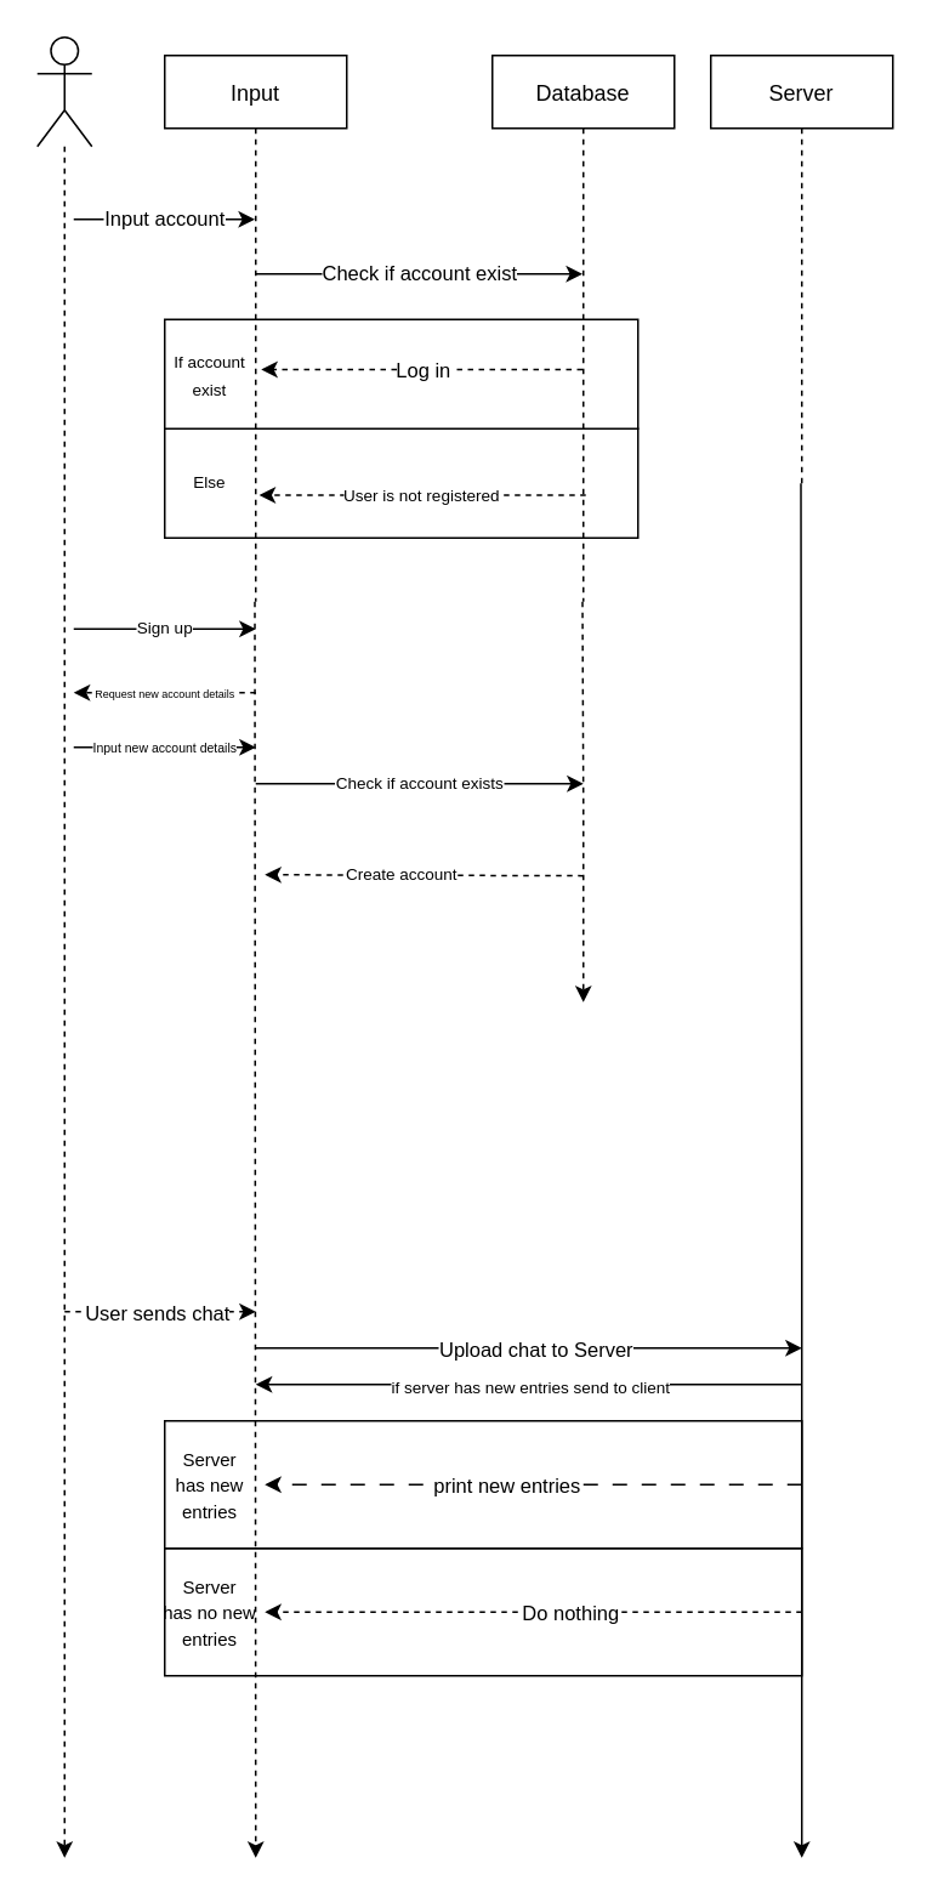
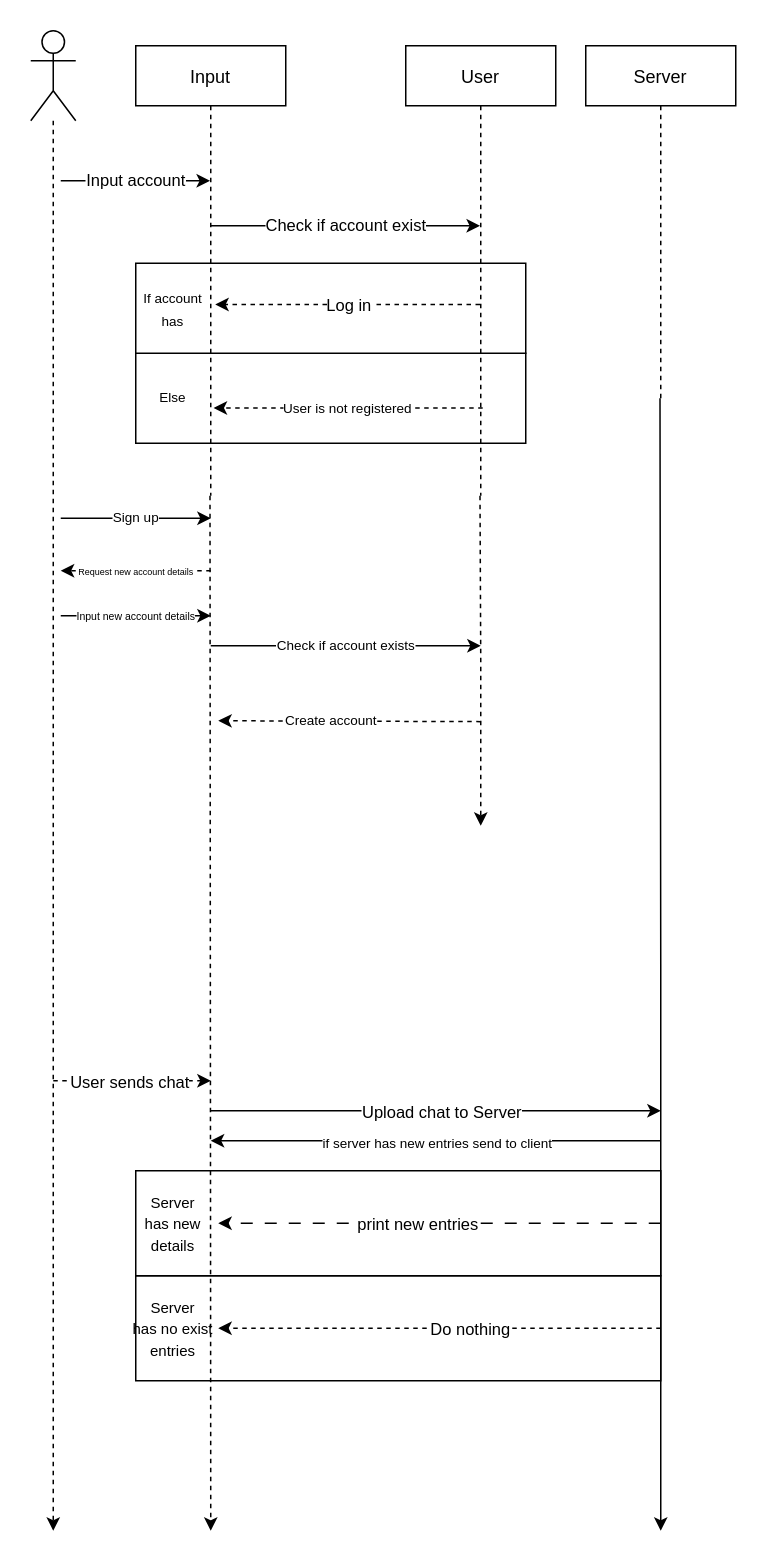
- <mxCell id="10" value="Database" style="shape=umlLifeline;perimeter=lifelinePerimeter;container=1;collapsible=0;recursiveResize=0;rounded=0;shadow=0;strokeWidth=1;" parent="1" vertex="1"><mxGeometry x="270" y="30" width="100" height="300" as="geometry" /></mxCell>
+ <mxCell id="10" value="User" style="shape=umlLifeline;perimeter=lifelinePerimeter;container=1;collapsible=0;recursiveResize=0;rounded=0;shadow=0;strokeWidth=1;" parent="1" vertex="1"><mxGeometry x="270" y="30" width="100" height="300" as="geometry" /></mxCell>
- <mxCell id="15" value="&lt;font style=&quot;font-size: 9px;&quot;&gt;If account &lt;br&gt;exist&lt;br&gt;&lt;/font&gt;" style="text;html=1;strokeColor=none;fillColor=none;align=center;verticalAlign=middle;whiteSpace=wrap;rounded=0;" parent="1" vertex="1"><mxGeometry x="70" y="180" width="90" height="50" as="geometry" /></mxCell>
+ <mxCell id="15" value="&lt;font style=&quot;font-size: 9px;&quot;&gt;If account &lt;br&gt;has&lt;br&gt;&lt;/font&gt;" style="text;html=1;strokeColor=none;fillColor=none;align=center;verticalAlign=middle;whiteSpace=wrap;rounded=0;" parent="1" vertex="1"><mxGeometry x="70" y="180" width="90" height="50" as="geometry" /></mxCell>
- <mxCell id="29" value="&lt;font style=&quot;font-size: 10px;&quot;&gt;Server&lt;br&gt;has new entries&lt;/font&gt;" style="text;html=1;strokeColor=none;fillColor=none;align=center;verticalAlign=middle;whiteSpace=wrap;rounded=0;" parent="1" vertex="1"><mxGeometry x="85" y="800" width="60" height="30" as="geometry" /></mxCell>
+ <mxCell id="29" value="&lt;font style=&quot;font-size: 10px;&quot;&gt;Server&lt;br&gt;has new details&lt;/font&gt;" style="text;html=1;strokeColor=none;fillColor=none;align=center;verticalAlign=middle;whiteSpace=wrap;rounded=0;" parent="1" vertex="1"><mxGeometry x="85" y="800" width="60" height="30" as="geometry" /></mxCell>
- <mxCell id="30" value="&lt;font style=&quot;font-size: 10px;&quot;&gt;Server&lt;br&gt;has no new entries&lt;/font&gt;" style="text;html=1;strokeColor=none;fillColor=none;align=center;verticalAlign=middle;whiteSpace=wrap;rounded=0;" parent="1" vertex="1"><mxGeometry x="85" y="870" width="60" height="30" as="geometry" /></mxCell>
+ <mxCell id="30" value="&lt;font style=&quot;font-size: 10px;&quot;&gt;Server&lt;br&gt;has no exist entries&lt;/font&gt;" style="text;html=1;strokeColor=none;fillColor=none;align=center;verticalAlign=middle;whiteSpace=wrap;rounded=0;" parent="1" vertex="1"><mxGeometry x="85" y="870" width="60" height="30" as="geometry" /></mxCell>
